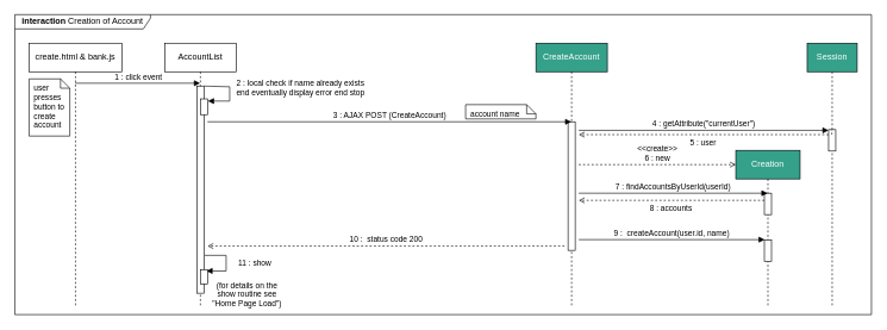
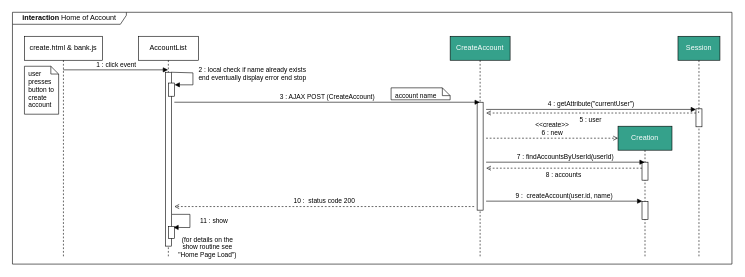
- <mxCell id="2" value="&lt;b&gt;interaction&lt;/b&gt; Creation of Account" style="shape=umlFrame;whiteSpace=wrap;html=1;width=190;height=20;" vertex="1" parent="1"><mxGeometry x="20" y="20" width="1200" height="420" as="geometry" /></mxCell>
+ <mxCell id="2" value="&lt;b&gt;interaction&lt;/b&gt; Home of Account" style="shape=umlFrame;whiteSpace=wrap;html=1;width=190;height=20;" vertex="1" parent="1"><mxGeometry x="20" y="20" width="1200" height="420" as="geometry" /></mxCell>
